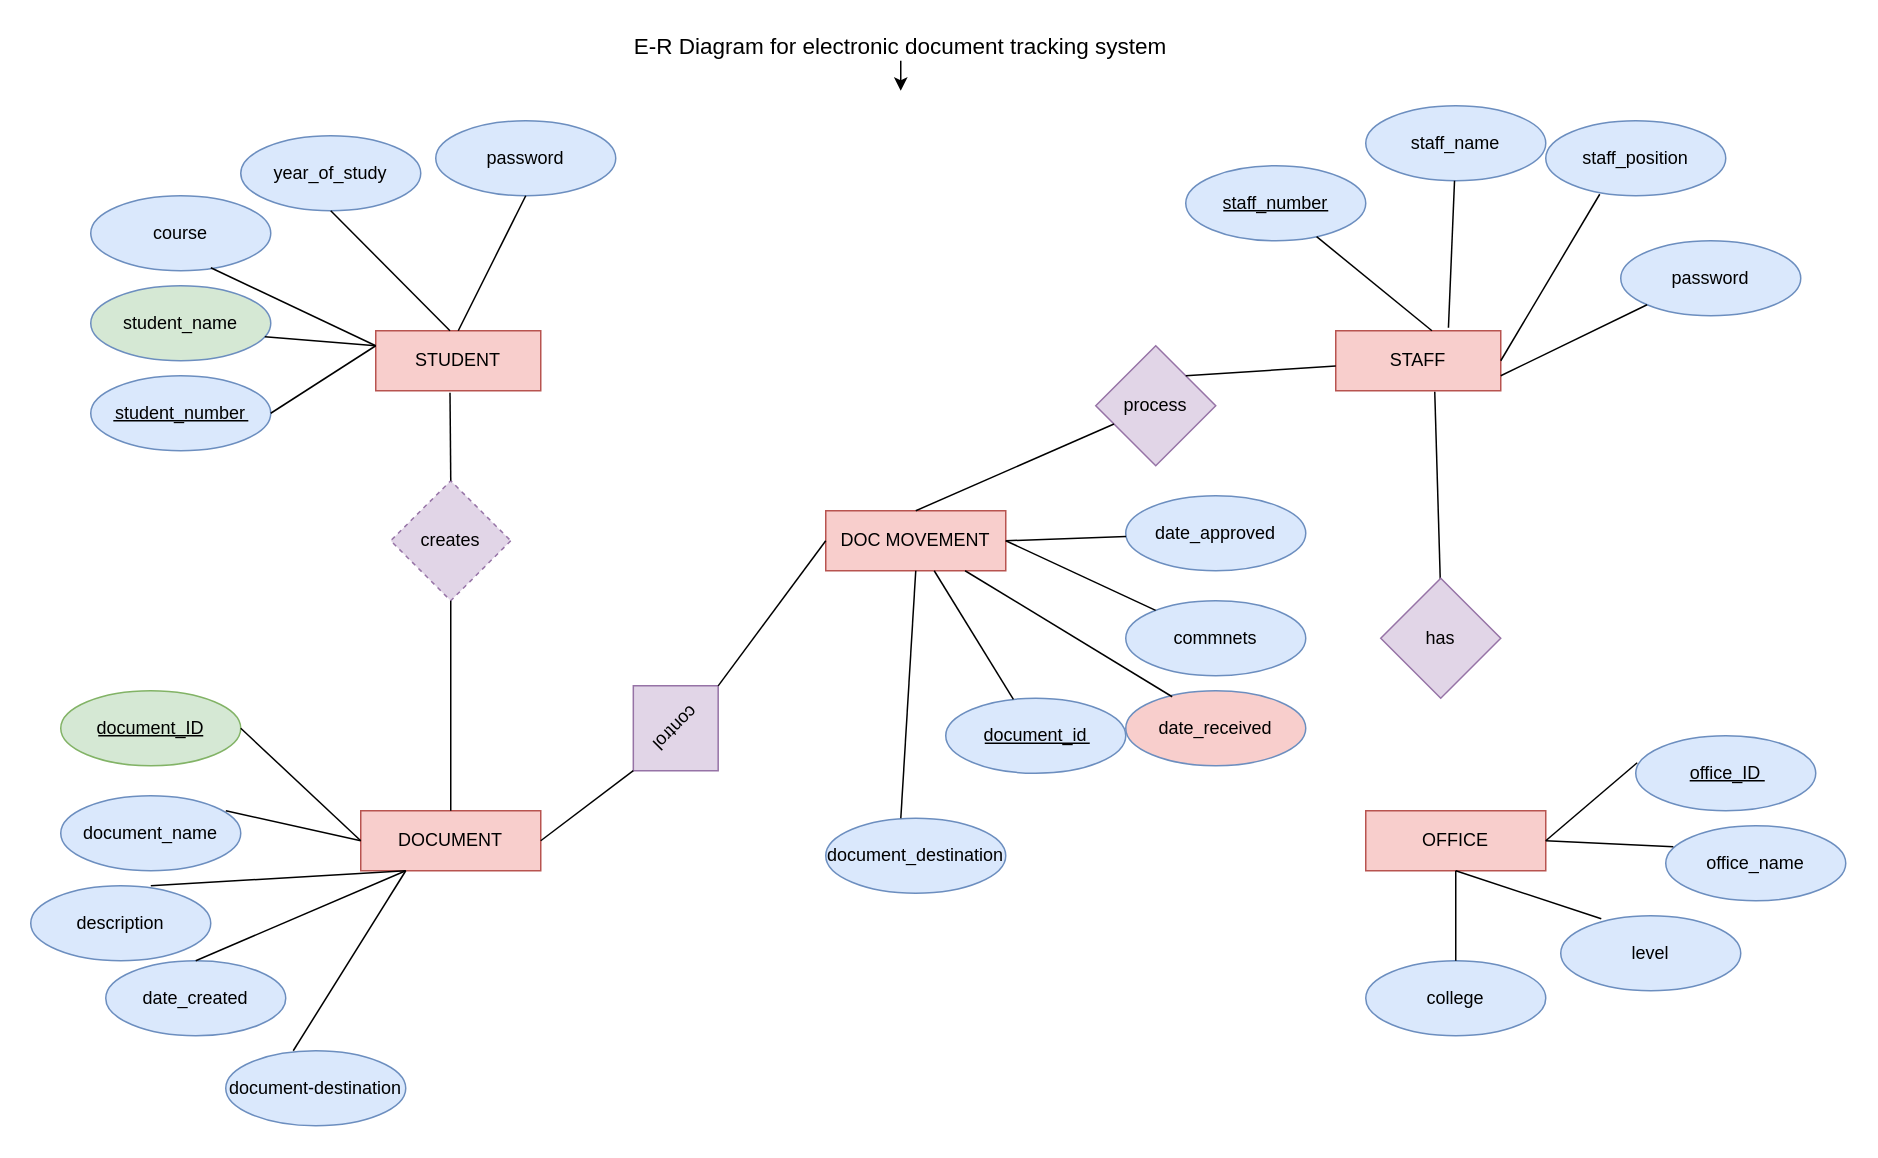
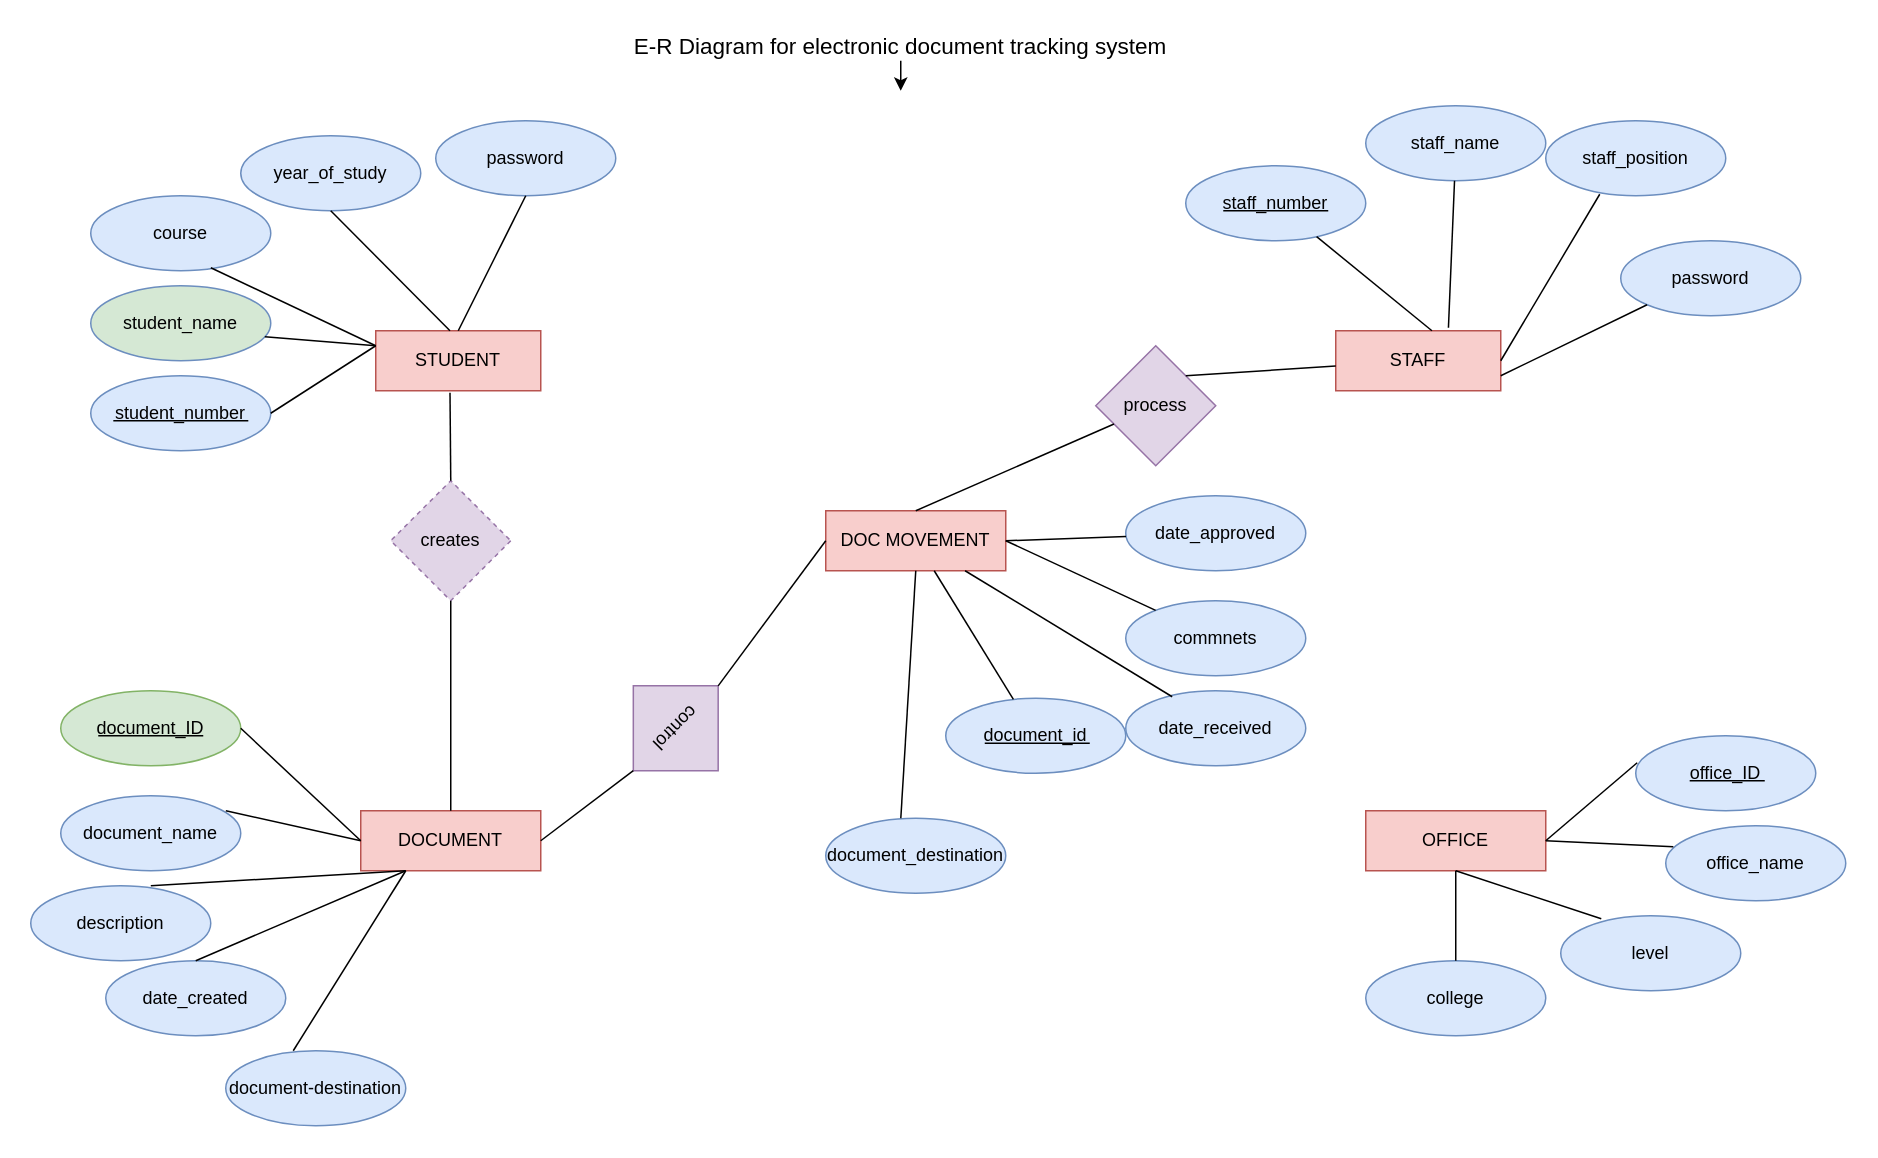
- <mxCell id="16" value="" style="endArrow=none;html=1;entryX=0.6;entryY=1.017;entryDx=0;entryDy=0;entryPerimeter=0;exitX=0.15;exitY=0.5;exitDx=0;exitDy=0;exitPerimeter=0;" edge="1" parent="1" source="63" target="5"><mxGeometry width="50" height="50" relative="1" as="geometry"><mxPoint x="952" y="480" as="sourcePoint" /><mxPoint x="952" y="330" as="targetPoint" /></mxGeometry></mxCell>
- <mxCell id="63" value="has" style="rhombus;whiteSpace=wrap;html=1;direction=south;fillColor=#e1d5e7;strokeColor=#9673a6;" vertex="1" parent="1"><mxGeometry x="920" y="385" width="80" height="80" as="geometry" /></mxCell>
- <mxCell id="61" value="date_received" style="ellipse;whiteSpace=wrap;html=1;fillColor=#f8cecc;strokeColor=#6c8ebf;" vertex="1" parent="1"><mxGeometry x="750" y="460" width="120" height="50" as="geometry" /></mxCell>
+ <mxCell id="61" value="date_received" style="ellipse;whiteSpace=wrap;html=1;fillColor=#dae8fc;strokeColor=#6c8ebf;" vertex="1" parent="1"><mxGeometry x="750" y="460" width="120" height="50" as="geometry" /></mxCell>
